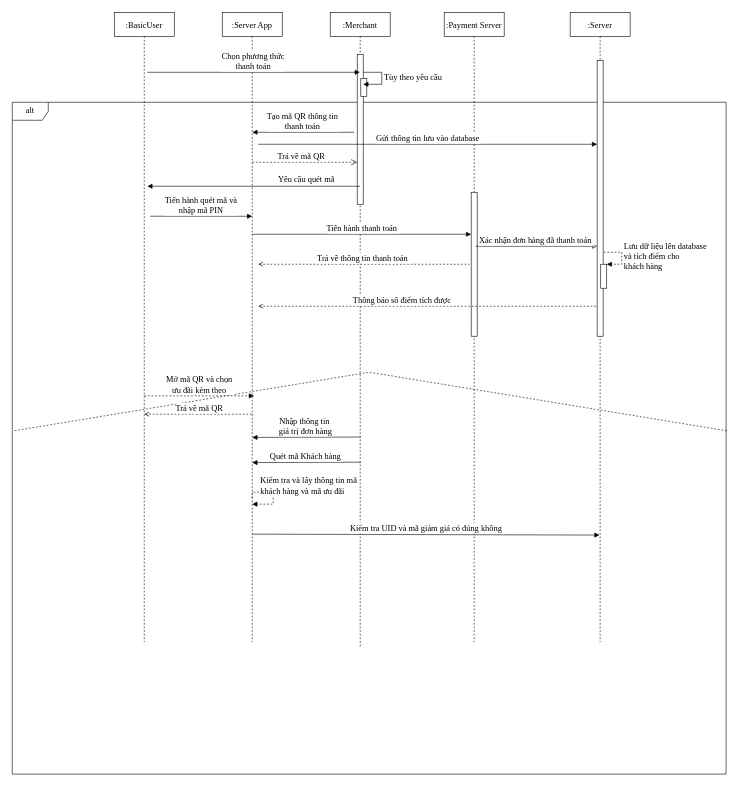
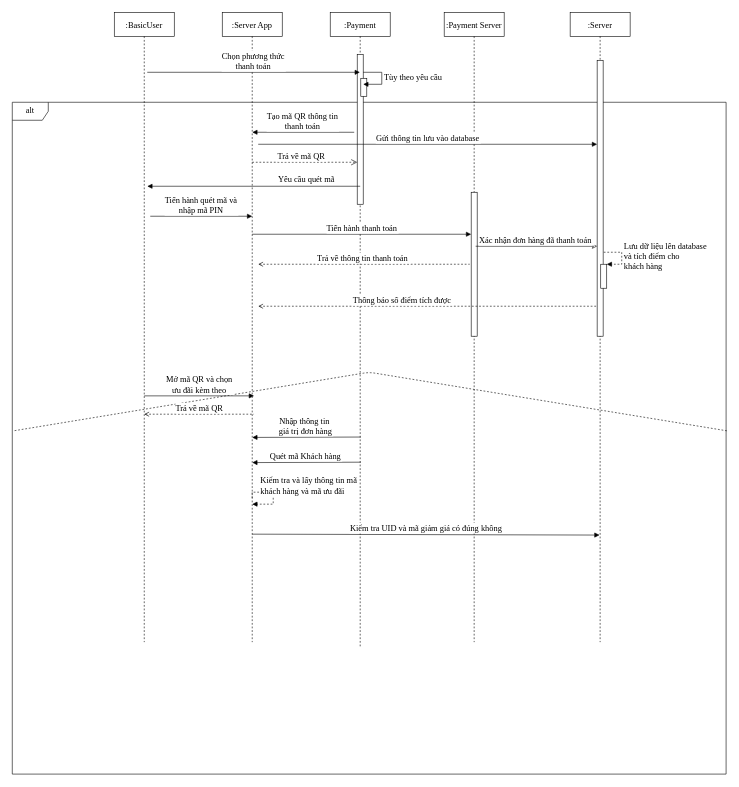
- <mxCell id="3" value=":Merchant" style="shape=umlLifeline;perimeter=lifelinePerimeter;container=1;collapsible=0;recursiveResize=0;rounded=0;shadow=0;strokeWidth=1;fontSize=14;fontFamily=Times New Roman;" vertex="1" parent="1"><mxGeometry x="550" y="20" width="100" height="1060" as="geometry" /></mxCell>
+ <mxCell id="3" value=":Payment" style="shape=umlLifeline;perimeter=lifelinePerimeter;container=1;collapsible=0;recursiveResize=0;rounded=0;shadow=0;strokeWidth=1;fontSize=14;fontFamily=Times New Roman;" vertex="1" parent="1"><mxGeometry x="550" y="20" width="100" height="1060" as="geometry" /></mxCell>
- <mxCell id="27" value="Mở mã QR và chọn &#10;ưu đãi kèm theo" style="verticalAlign=bottom;endArrow=block;shadow=0;strokeWidth=1;fontSize=14;fontFamily=Times New Roman;entryX=0.53;entryY=0.609;entryDx=0;entryDy=0;entryPerimeter=0;exitX=0.5;exitY=0.609;exitDx=0;exitDy=0;exitPerimeter=0;dashed=1;" edge="1" parent="1" source="11" target="7"><mxGeometry relative="1" as="geometry"><mxPoint x="245" y="659.45" as="sourcePoint" /><mxPoint x="420" y="720" as="targetPoint" /></mxGeometry></mxCell>
+ <mxCell id="27" value="Mở mã QR và chọn &#10;ưu đãi kèm theo" style="verticalAlign=bottom;endArrow=block;shadow=0;strokeWidth=1;fontSize=14;fontFamily=Times New Roman;entryX=0.53;entryY=0.609;entryDx=0;entryDy=0;entryPerimeter=0;exitX=0.5;exitY=0.609;exitDx=0;exitDy=0;exitPerimeter=0;" edge="1" parent="1" source="11" target="7"><mxGeometry relative="1" as="geometry"><mxPoint x="245" y="659.45" as="sourcePoint" /><mxPoint x="420" y="720" as="targetPoint" /></mxGeometry></mxCell>
